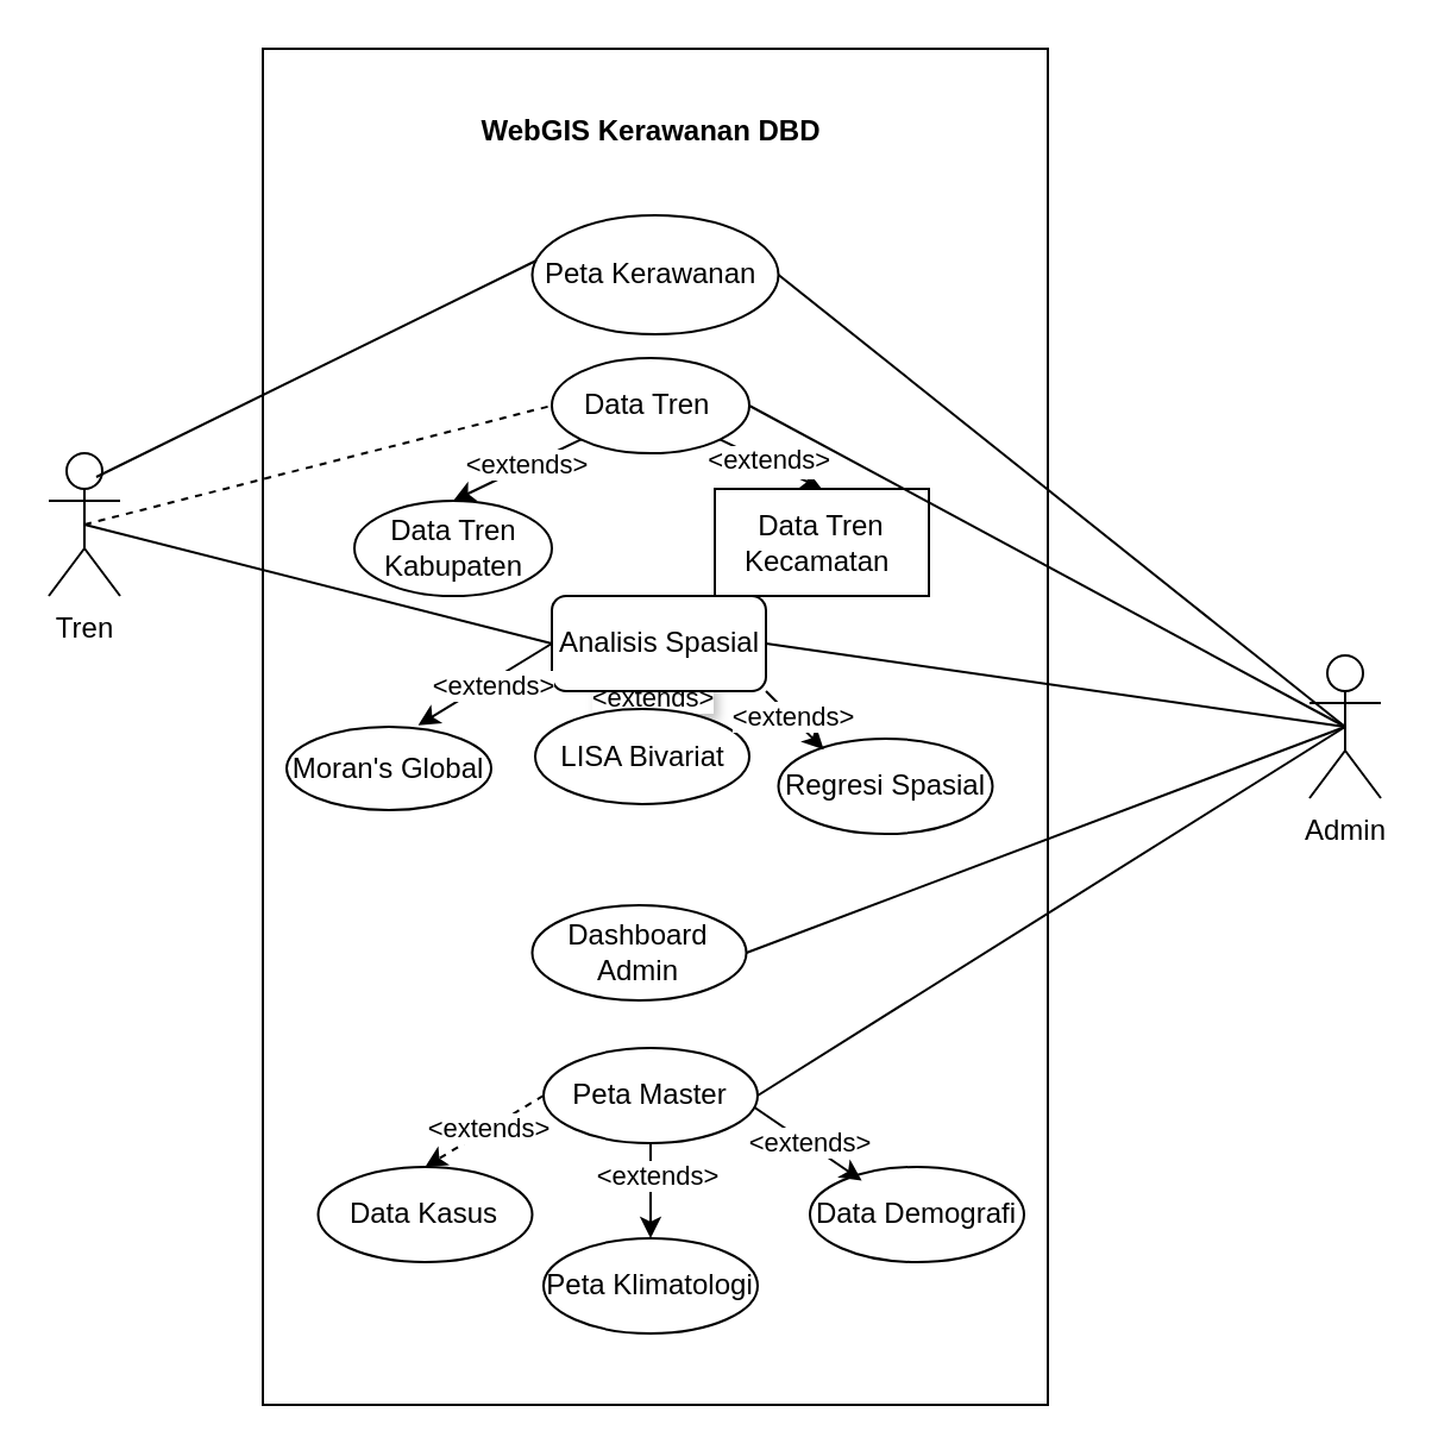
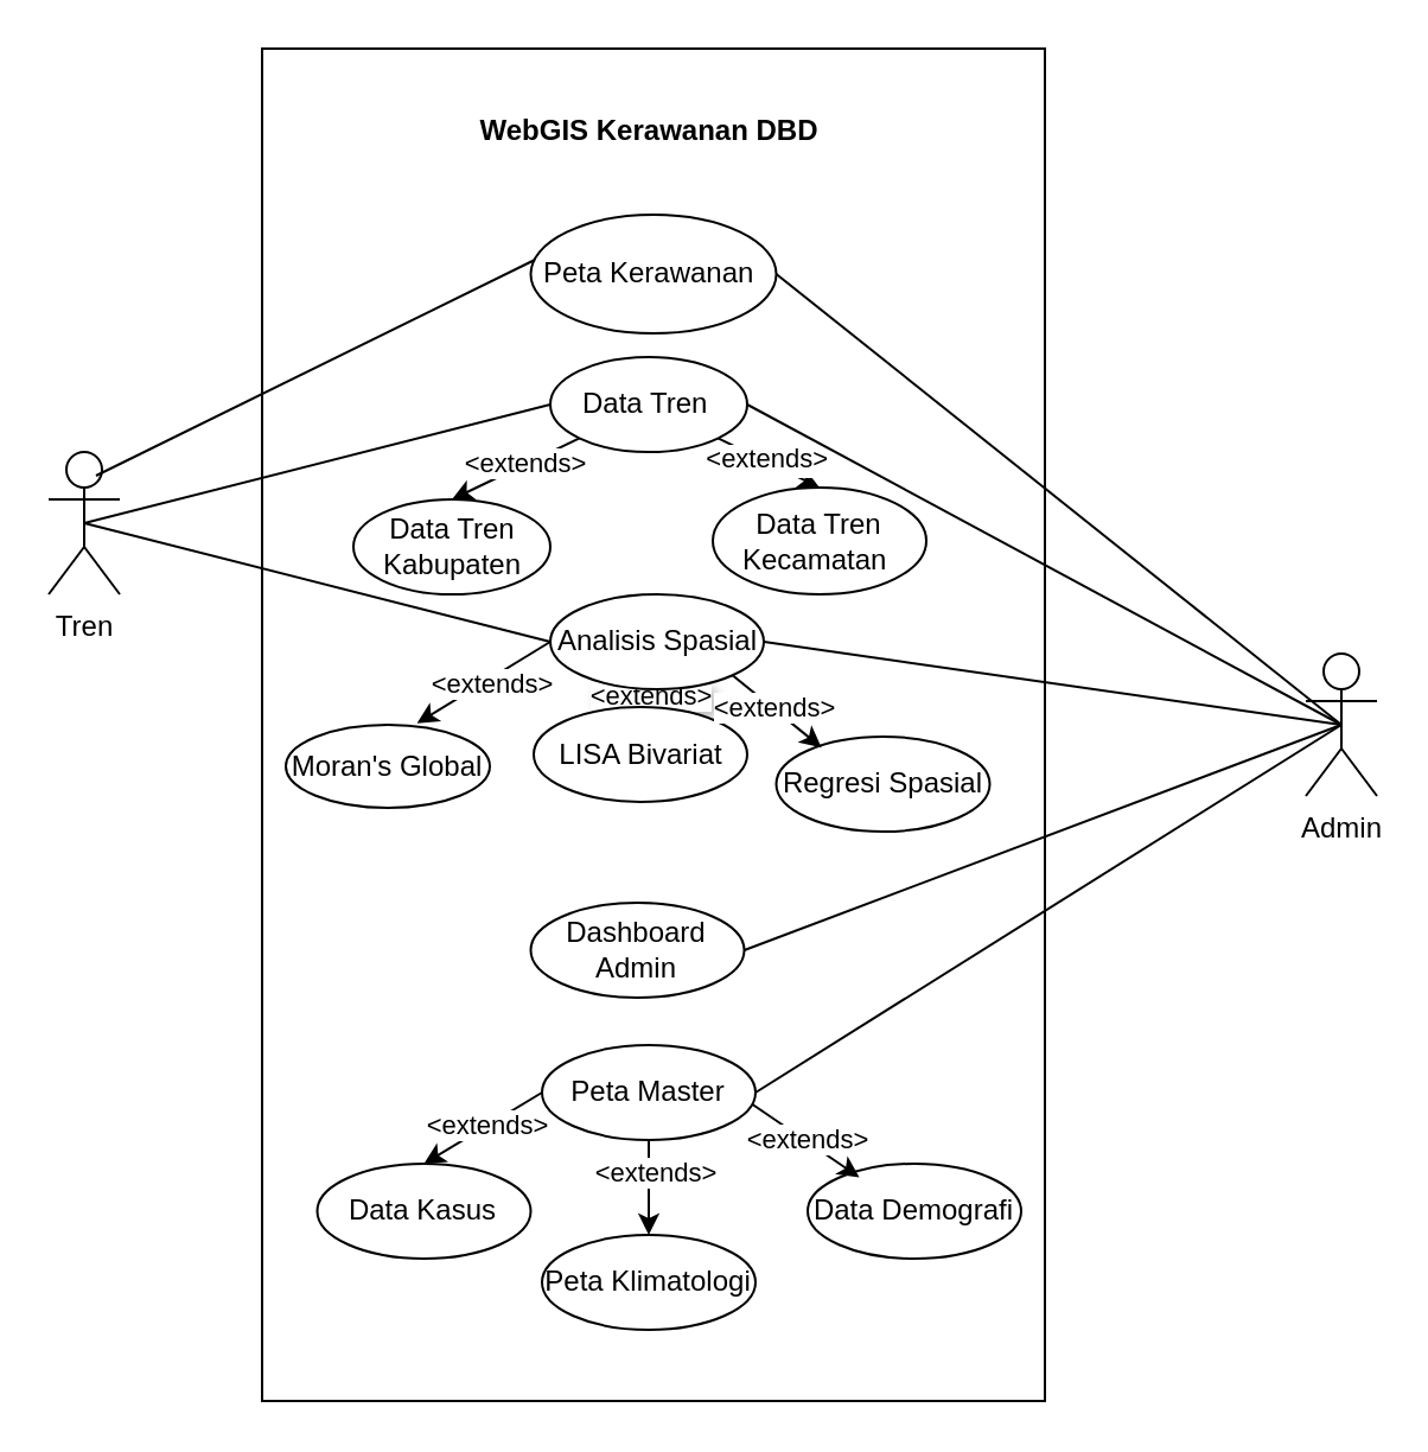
- <mxCell id="3" style="rounded=0;orthogonalLoop=1;jettySize=auto;html=1;exitX=0.5;exitY=0.5;exitDx=0;exitDy=0;exitPerimeter=0;entryX=0;entryY=0.5;entryDx=0;entryDy=0;strokeColor=light-dark(#000000,#000000);endArrow=none;startFill=0;dashed=1;" edge="1" parent="1" source="5" target="14"><mxGeometry relative="1" as="geometry" /></mxCell>
+ <mxCell id="3" style="rounded=0;orthogonalLoop=1;jettySize=auto;html=1;exitX=0.5;exitY=0.5;exitDx=0;exitDy=0;exitPerimeter=0;entryX=0;entryY=0.5;entryDx=0;entryDy=0;strokeColor=light-dark(#000000,#000000);endArrow=none;startFill=0;" edge="1" parent="1" source="5" target="14"><mxGeometry relative="1" as="geometry" /></mxCell>
- <mxCell id="16" value="&lt;font style=&quot;color: light-dark(rgb(0, 0, 0), rgb(0, 0, 0));&quot;&gt;Data Tren&lt;br&gt;Kecamatan&amp;nbsp;&lt;/font&gt;" style="whiteSpace=wrap;html=1;fillColor=light-dark(#FFFFFF,#FFFFFF);strokeColor=light-dark(#000000,#000000);rounded=0;" vertex="1" parent="1"><mxGeometry x="300" y="205" width="90" height="45" as="geometry" /></mxCell>
+ <mxCell id="16" value="&lt;font style=&quot;color: light-dark(rgb(0, 0, 0), rgb(0, 0, 0));&quot;&gt;Data Tren&lt;br&gt;Kecamatan&amp;nbsp;&lt;/font&gt;" style="ellipse;whiteSpace=wrap;html=1;fillColor=light-dark(#FFFFFF,#FFFFFF);strokeColor=light-dark(#000000,#000000);" vertex="1" parent="1"><mxGeometry x="300" y="205" width="90" height="45" as="geometry" /></mxCell>
- <mxCell id="19" value="&lt;font style=&quot;color: light-dark(rgb(0, 0, 0), rgb(0, 0, 0));&quot;&gt;Analisis Spasial&lt;/font&gt;" style="whiteSpace=wrap;html=1;fillColor=light-dark(#FFFFFF,#FFFFFF);strokeColor=light-dark(#000000,#000000);rounded=1;" vertex="1" parent="1"><mxGeometry x="231.5" y="250" width="90" height="40" as="geometry" /></mxCell>
+ <mxCell id="19" value="&lt;font style=&quot;color: light-dark(rgb(0, 0, 0), rgb(0, 0, 0));&quot;&gt;Analisis Spasial&lt;/font&gt;" style="ellipse;whiteSpace=wrap;html=1;fillColor=light-dark(#FFFFFF,#FFFFFF);strokeColor=light-dark(#000000,#000000);" vertex="1" parent="1"><mxGeometry x="231.5" y="250" width="90" height="40" as="geometry" /></mxCell>
- <mxCell id="24" style="rounded=0;orthogonalLoop=1;jettySize=auto;html=1;exitX=0;exitY=0.5;exitDx=0;exitDy=0;entryX=0.5;entryY=0;entryDx=0;entryDy=0;strokeColor=light-dark(#000000,#000000);dashed=1;" edge="1" parent="1" source="28" target="29"><mxGeometry relative="1" as="geometry" /></mxCell>
+ <mxCell id="24" style="rounded=0;orthogonalLoop=1;jettySize=auto;html=1;exitX=0;exitY=0.5;exitDx=0;exitDy=0;entryX=0.5;entryY=0;entryDx=0;entryDy=0;strokeColor=light-dark(#000000,#000000);" edge="1" parent="1" source="28" target="29"><mxGeometry relative="1" as="geometry" /></mxCell>
